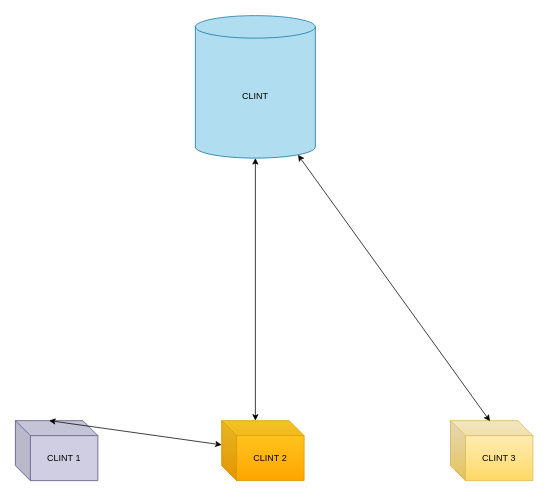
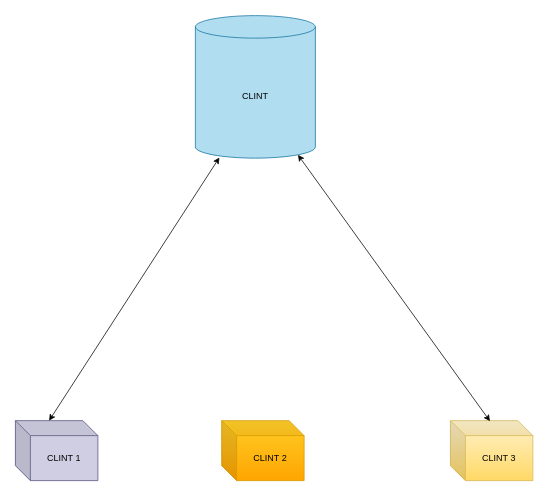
- <mxCell id="7" value="" style="endArrow=classic;startArrow=classic;html=1;rounded=0;exitX=0;exitY=0;exitDx=45;exitDy=0;exitPerimeter=0;entryX=0.5;entryY=1;entryDx=0;entryDy=0;entryPerimeter=0;" edge="1" parent="1" source="3" target="5"><mxGeometry width="50" height="50" relative="1" as="geometry"><mxPoint x="300" y="476" as="sourcePoint" /><mxPoint x="462" y="260" as="targetPoint" /></mxGeometry></mxCell>
- <mxCell id="6" value="" style="endArrow=classic;startArrow=classic;html=1;rounded=0;exitX=0;exitY=0;exitDx=45;exitDy=0;exitPerimeter=0;" edge="1" parent="1" source="2" target="3"><mxGeometry width="50" height="50" relative="1" as="geometry"><mxPoint x="330" y="330" as="sourcePoint" /><mxPoint x="380" y="280" as="targetPoint" /></mxGeometry></mxCell>
+ <mxCell id="6" value="" style="endArrow=classic;startArrow=classic;html=1;rounded=0;exitX=0;exitY=0;exitDx=45;exitDy=0;exitPerimeter=0;entryX=0.2;entryY=0.996;entryDx=0;entryDy=0;entryPerimeter=0;" edge="1" parent="1" source="2" target="5"><mxGeometry width="50" height="50" relative="1" as="geometry"><mxPoint x="330" y="330" as="sourcePoint" /><mxPoint x="380" y="280" as="targetPoint" /></mxGeometry></mxCell>
